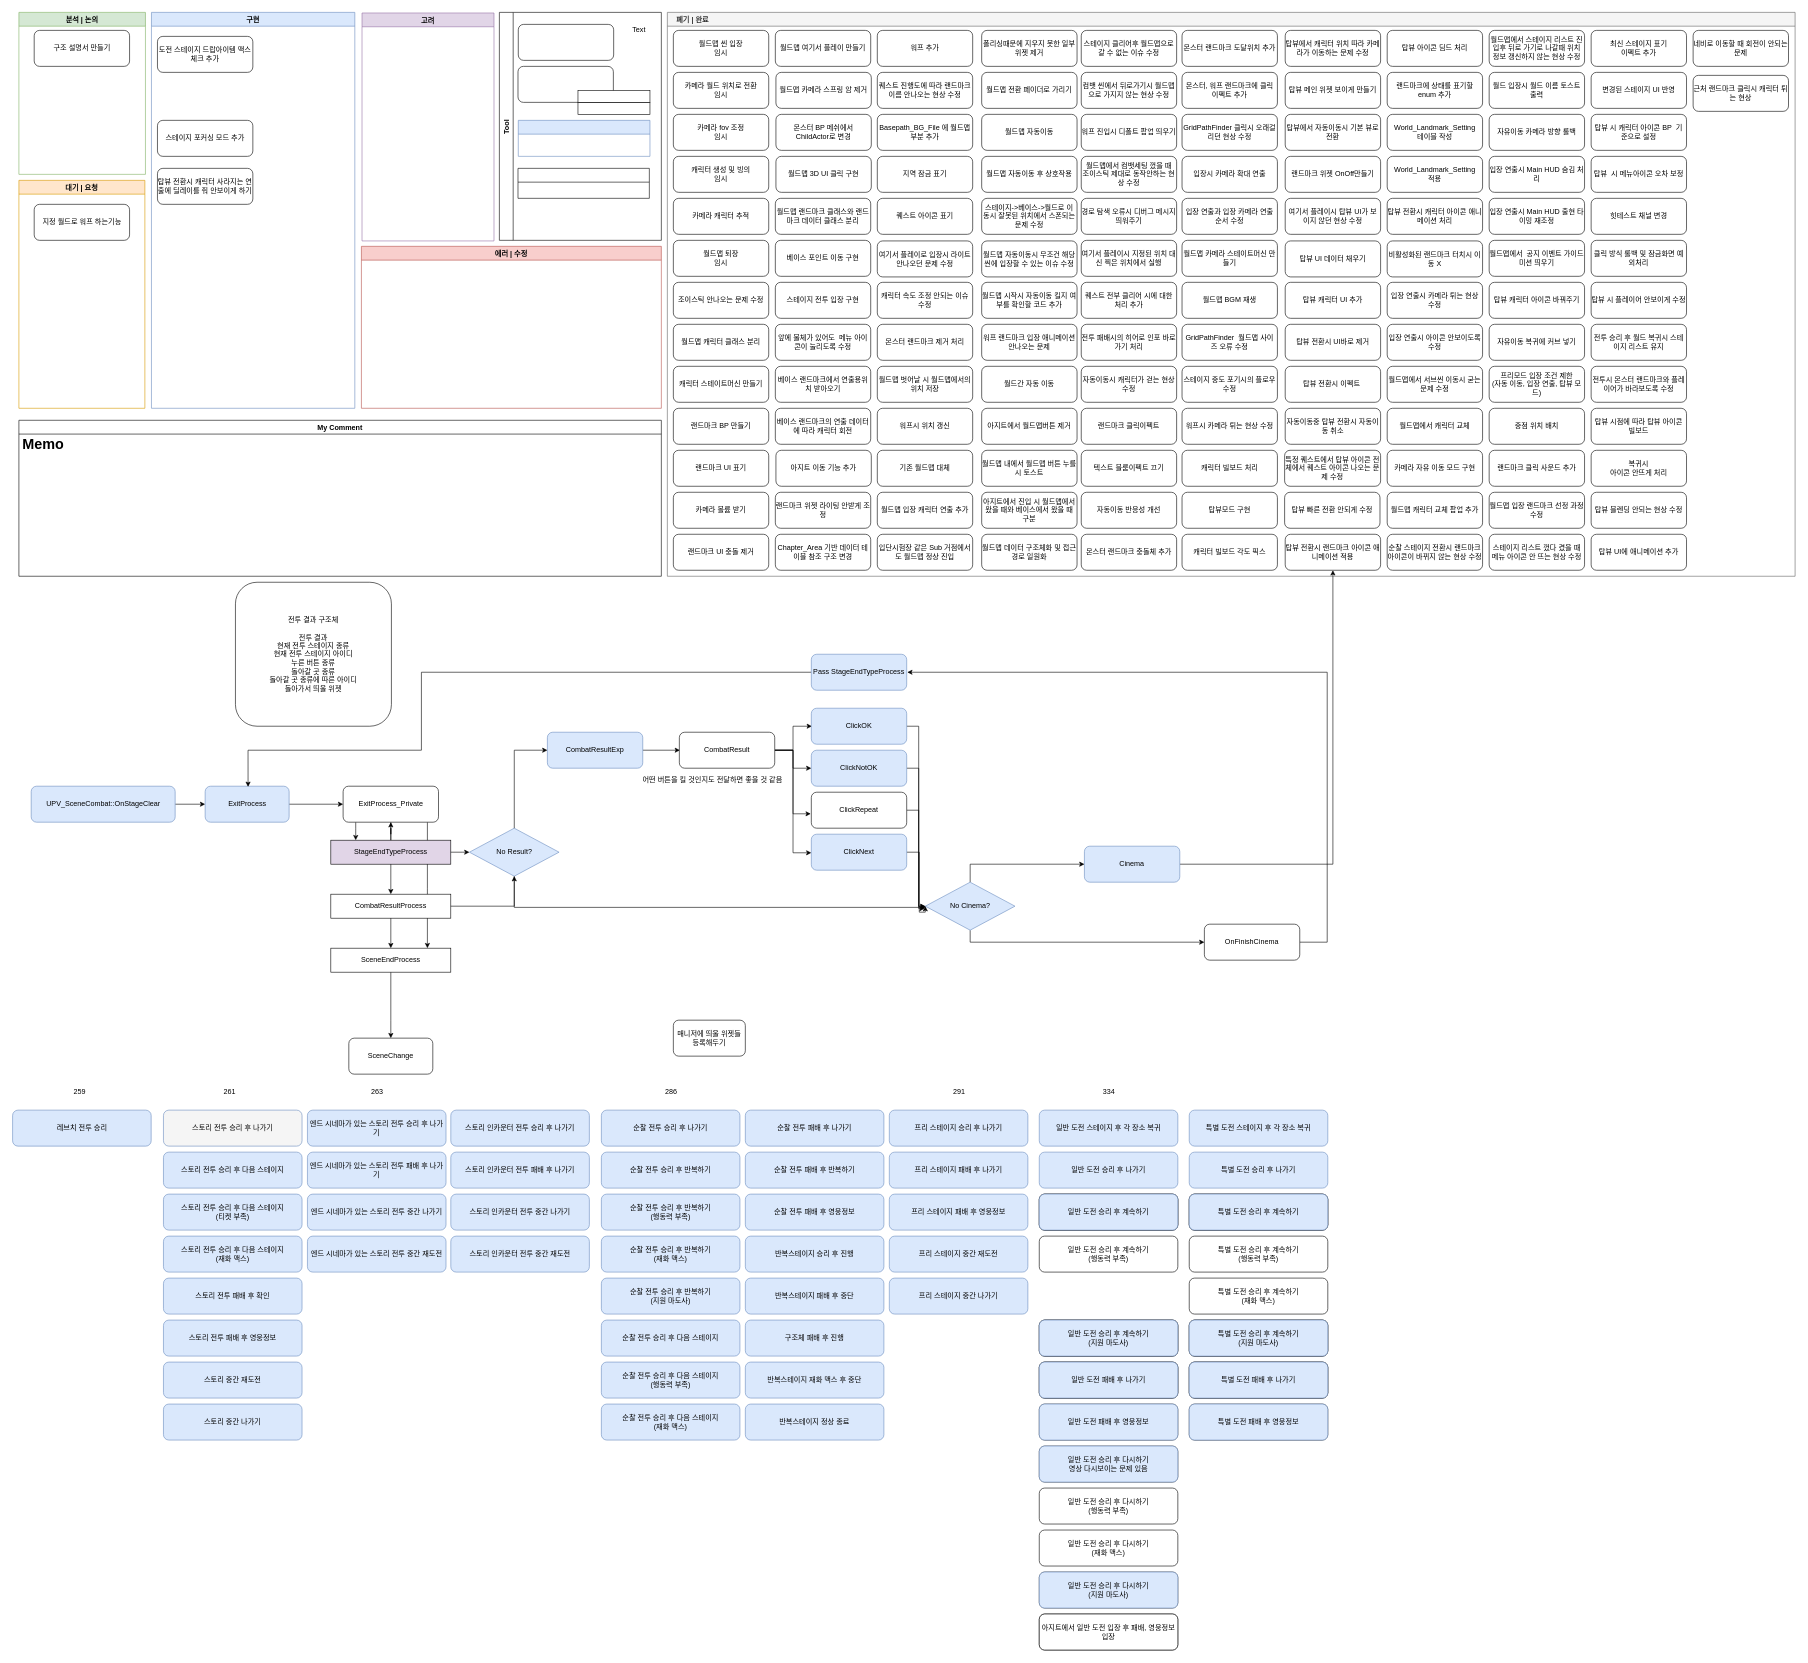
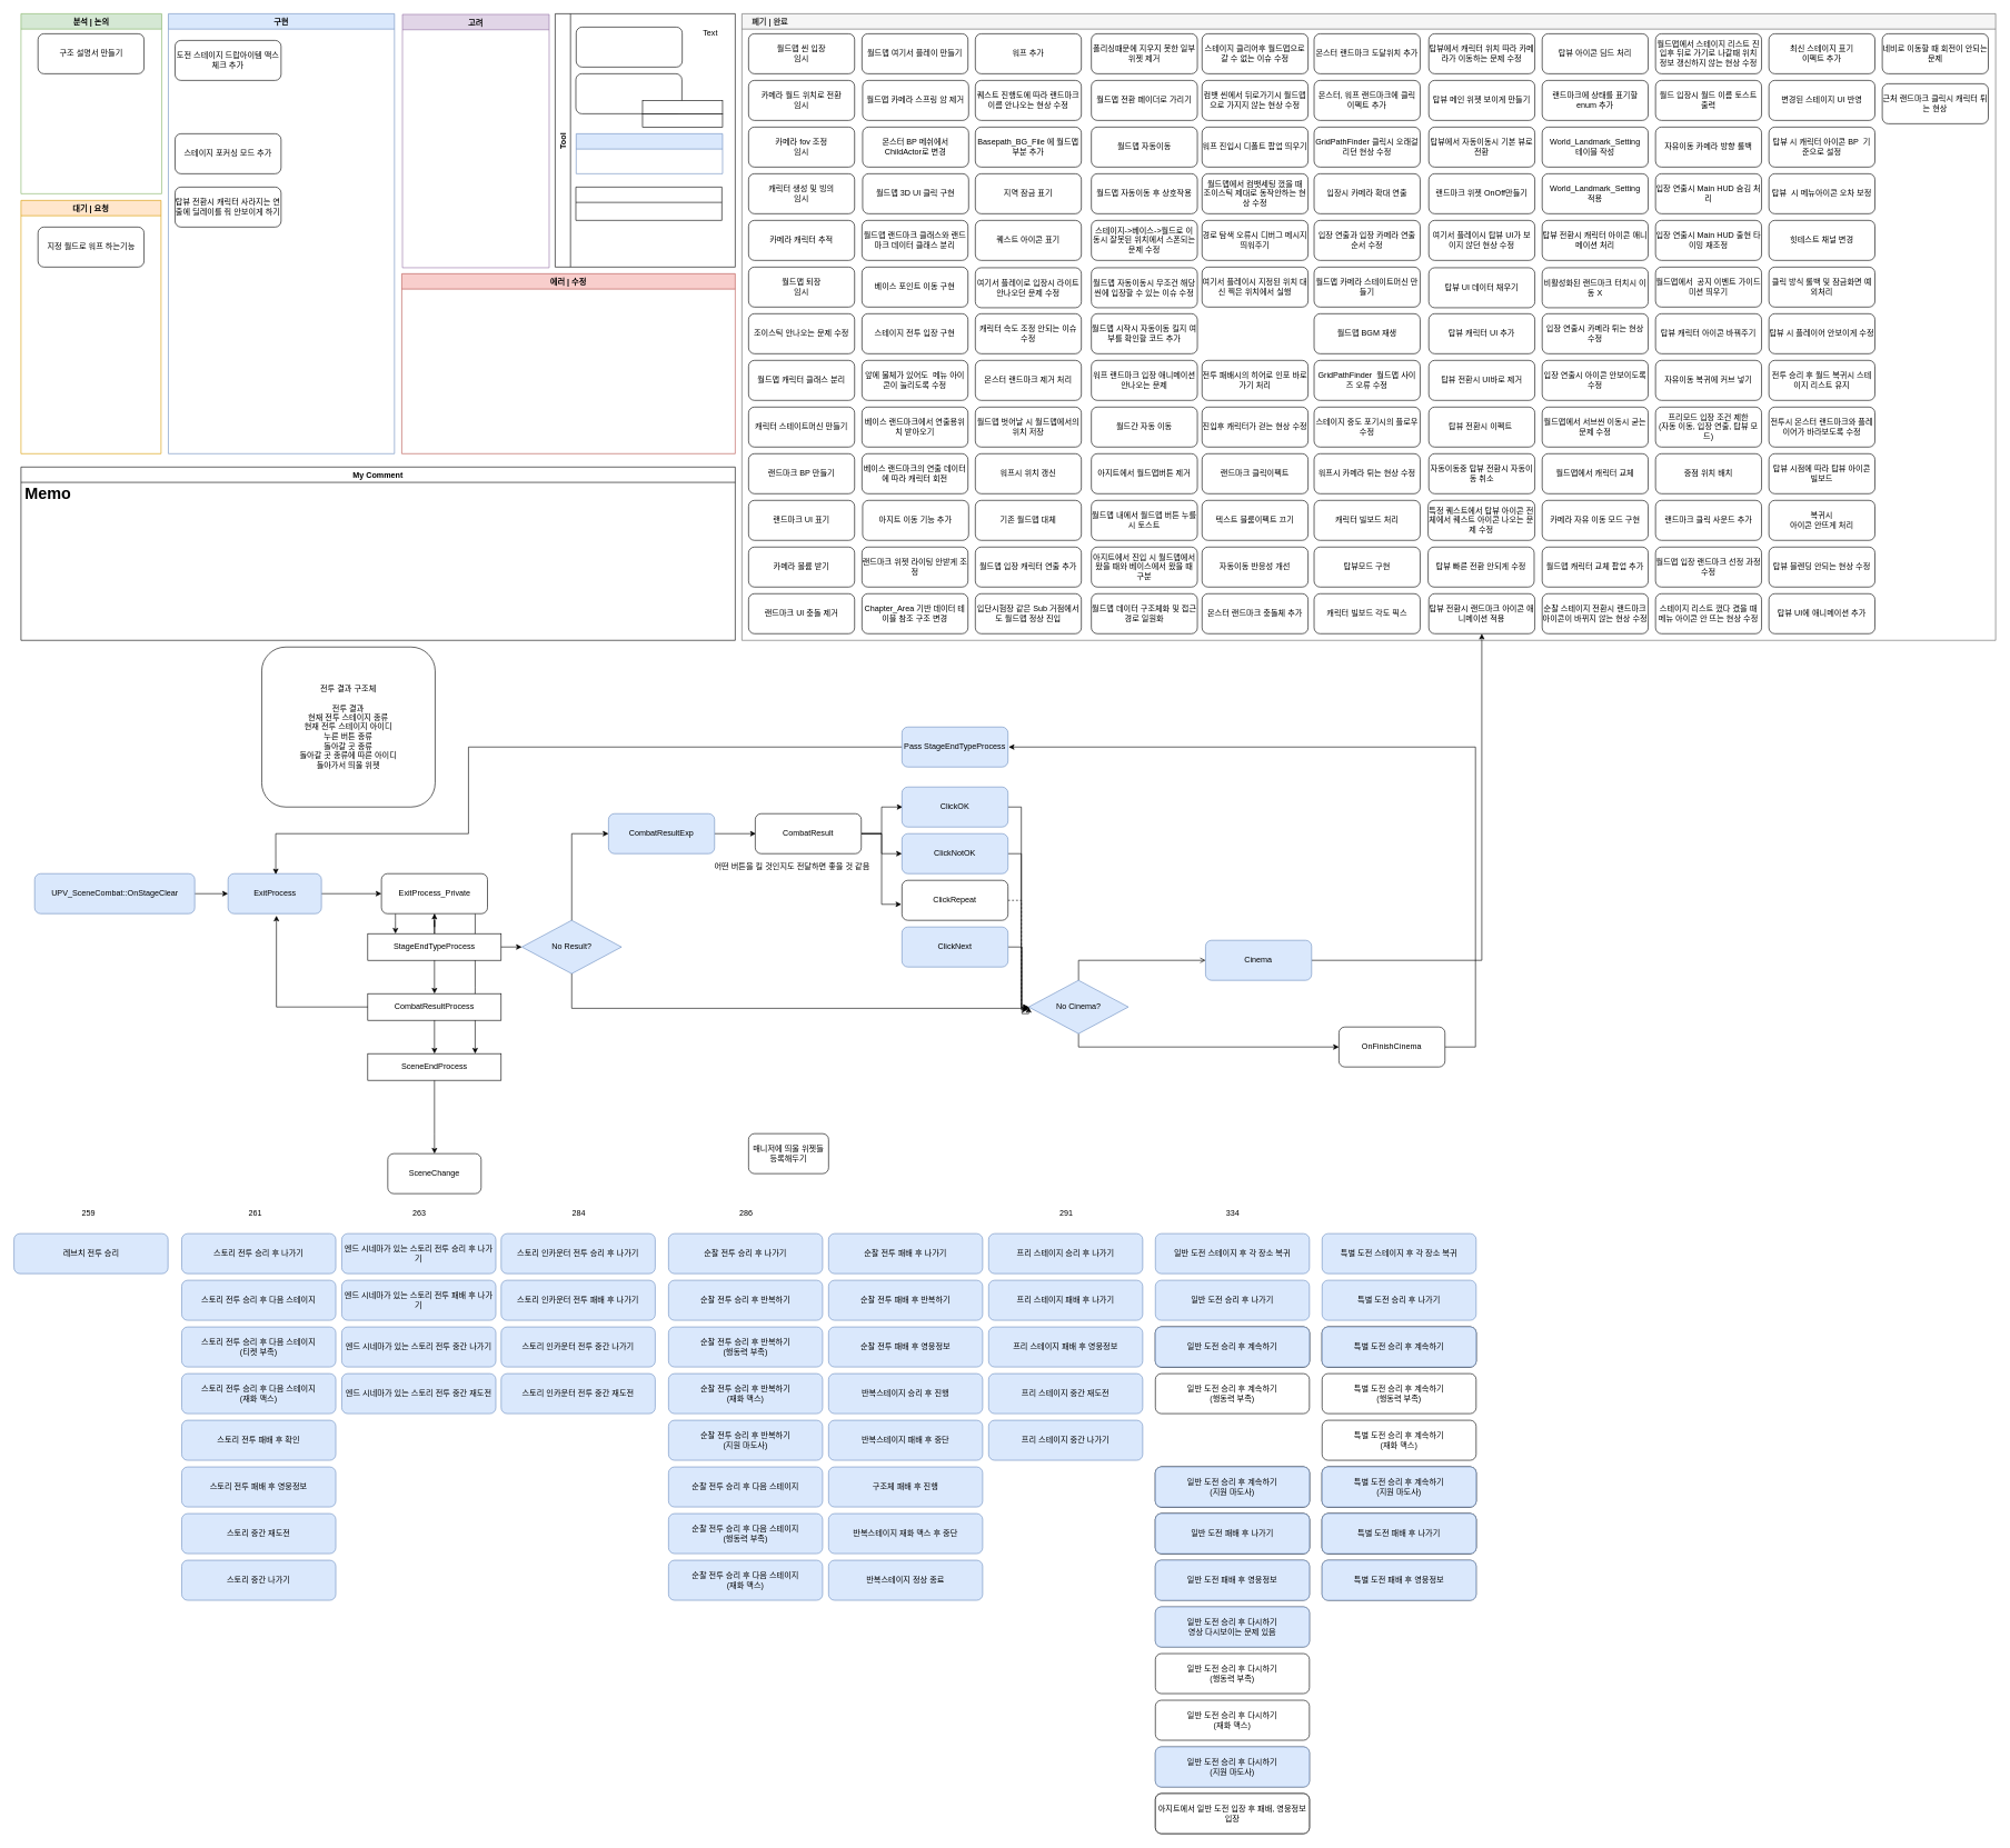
- <mxCell id="72" value="퀘스트 전부 클리어 시에 대한 처리 추가" style="rounded=1;whiteSpace=wrap;html=1;" parent="13" vertex="1"><mxGeometry x="690" y="450" width="159" height="60" as="geometry" /></mxCell>
- <mxCell id="74" value="자동이동시 캐릭터가 걷는 현상 수정" style="rounded=1;whiteSpace=wrap;html=1;" parent="13" vertex="1"><mxGeometry x="690" y="590" width="159" height="60" as="geometry" /></mxCell>
+ <mxCell id="74" value="진입후 캐릭터가 걷는 현상 수정" style="rounded=1;whiteSpace=wrap;html=1;" parent="13" vertex="1"><mxGeometry x="690" y="590" width="159" height="60" as="geometry" /></mxCell>
- <mxCell id="193" style="edgeStyle=orthogonalEdgeStyle;rounded=0;orthogonalLoop=1;jettySize=auto;html=1;entryX=0.007;entryY=0.513;entryDx=0;entryDy=0;entryPerimeter=0;" parent="1" source="194" target="183" edge="1"><mxGeometry relative="1" as="geometry"><Array as="points"><mxPoint x="1531" y="1350" /><mxPoint x="1531" y="1511" /></Array></mxGeometry></mxCell>
+ <mxCell id="193" style="edgeStyle=orthogonalEdgeStyle;rounded=0;orthogonalLoop=1;jettySize=auto;html=1;entryX=0.007;entryY=0.513;entryDx=0;entryDy=0;entryPerimeter=0;dashed=1;" parent="1" source="194" target="183" edge="1"><mxGeometry relative="1" as="geometry"><Array as="points"><mxPoint x="1531" y="1350" /><mxPoint x="1531" y="1511" /></Array></mxGeometry></mxCell>
- <mxCell id="165" value="StageEndTypeProcess" style="rounded=0;whiteSpace=wrap;html=1;fillColor=#e1d5e7;" parent="160" vertex="1"><mxGeometry x="-20.5" y="90" width="200" height="40" as="geometry" /></mxCell>
+ <mxCell id="165" value="StageEndTypeProcess" style="rounded=0;whiteSpace=wrap;html=1;" parent="160" vertex="1"><mxGeometry x="-20.5" y="90" width="200" height="40" as="geometry" /></mxCell>
- <mxCell id="177" style="edgeStyle=orthogonalEdgeStyle;rounded=0;orthogonalLoop=1;jettySize=auto;html=1;entryX=0;entryY=0.517;entryDx=0;entryDy=0;entryPerimeter=0;" parent="1" source="178" target="200" edge="1"><mxGeometry relative="1" as="geometry" /></mxCell>
- <mxCell id="181" style="edgeStyle=orthogonalEdgeStyle;rounded=0;orthogonalLoop=1;jettySize=auto;html=1;" parent="1" source="183" target="171" edge="1"><mxGeometry relative="1" as="geometry"><Array as="points"><mxPoint x="1617.25" y="1440" /></Array></mxGeometry></mxCell>
+ <mxCell id="181" style="edgeStyle=orthogonalEdgeStyle;rounded=0;orthogonalLoop=1;jettySize=auto;html=1;endArrow=open;" parent="1" source="183" target="171" edge="1"><mxGeometry relative="1" as="geometry"><Array as="points"><mxPoint x="1617.25" y="1440" /></Array></mxGeometry></mxCell>
- <mxCell id="195" style="edgeStyle=orthogonalEdgeStyle;rounded=0;orthogonalLoop=1;jettySize=auto;html=1;" parent="1" source="167" target="166" edge="1"><mxGeometry relative="1" as="geometry" /></mxCell>
+ <mxCell id="195" style="edgeStyle=orthogonalEdgeStyle;rounded=0;orthogonalLoop=1;jettySize=auto;html=1;entryX=0.518;entryY=1.05;entryDx=0;entryDy=0;entryPerimeter=0;" parent="1" source="167" target="158" edge="1"><mxGeometry relative="1" as="geometry" /></mxCell>
+ <mxCell id="257" value="284" style="text;html=1;align=center;verticalAlign=middle;resizable=0;points=[];autosize=1;strokeColor=none;fillColor=none;" parent="1" vertex="1"><mxGeometry x="846.5" y="1810" width="40" height="20" as="geometry" /></mxCell>
- <mxCell id="201" value="스토리 전투 승리 후 나가기" style="rounded=1;whiteSpace=wrap;html=1;fillColor=#f5f5f5;strokeColor=#6c8ebf;" parent="1" vertex="1"><mxGeometry x="272" y="1850" width="231" height="60" as="geometry" /></mxCell>
+ <mxCell id="201" value="스토리 전투 승리 후 나가기" style="rounded=1;whiteSpace=wrap;html=1;fillColor=#dae8fc;strokeColor=#6c8ebf;" parent="1" vertex="1"><mxGeometry x="272" y="1850" width="231" height="60" as="geometry" /></mxCell>
